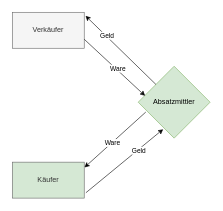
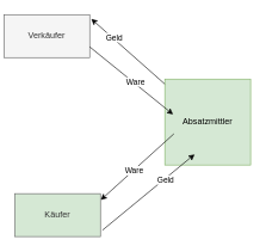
- <mxCell id="2" value="Verkäufer" style="rounded=0;whiteSpace=wrap;html=1;fillColor=#f5f5f5;strokeColor=#666666;fontColor=#333333;" parent="1" vertex="1"><mxGeometry x="20" y="20" width="120" height="60" as="geometry" /></mxCell>
+ <mxCell id="2" value="Verkäufer" style="rounded=0;whiteSpace=wrap;html=1;fillColor=#f5f5f5;strokeColor=#666666;fontColor=#333333;" parent="1" vertex="1"><mxGeometry x="5" y="20" width="120" height="60" as="geometry" /></mxCell>
- <mxCell id="4" value="Absatzmittler" style="rhombus;whiteSpace=wrap;html=1;fillColor=#d5e8d4;strokeColor=#82b366;" parent="1" vertex="1"><mxGeometry x="230" y="110" width="120" height="120" as="geometry" /></mxCell>
+ <mxCell id="4" value="Absatzmittler" style="whiteSpace=wrap;html=1;fillColor=#d5e8d4;strokeColor=#82b366;rounded=0;" parent="1" vertex="1"><mxGeometry x="230" y="110" width="120" height="120" as="geometry" /></mxCell>
